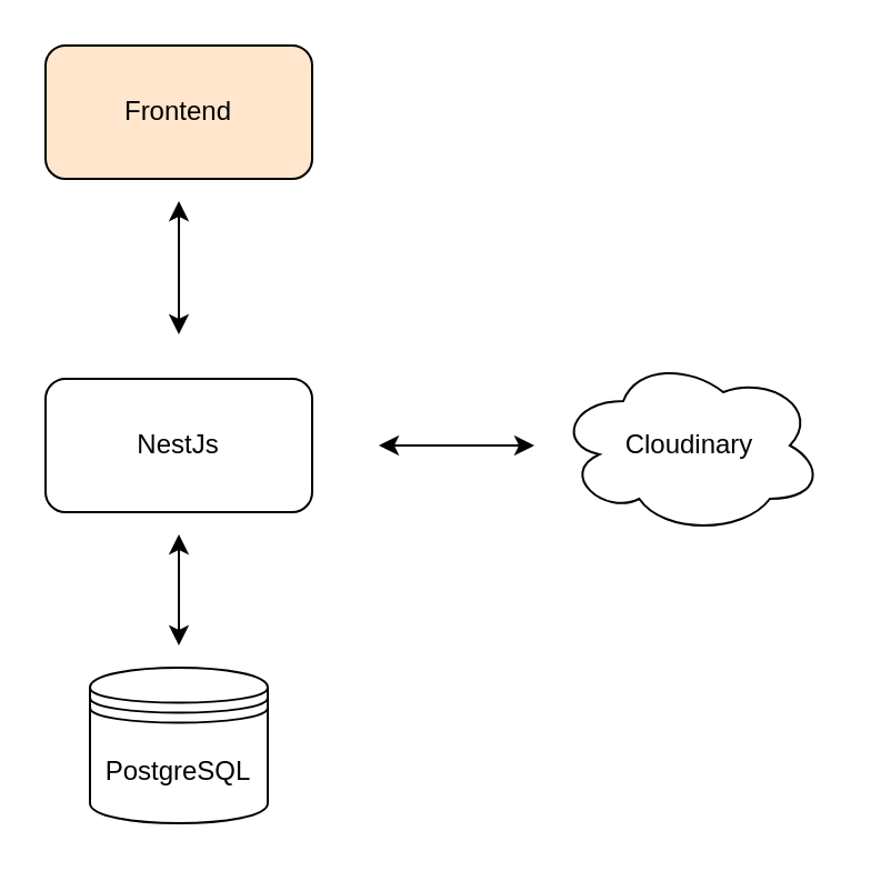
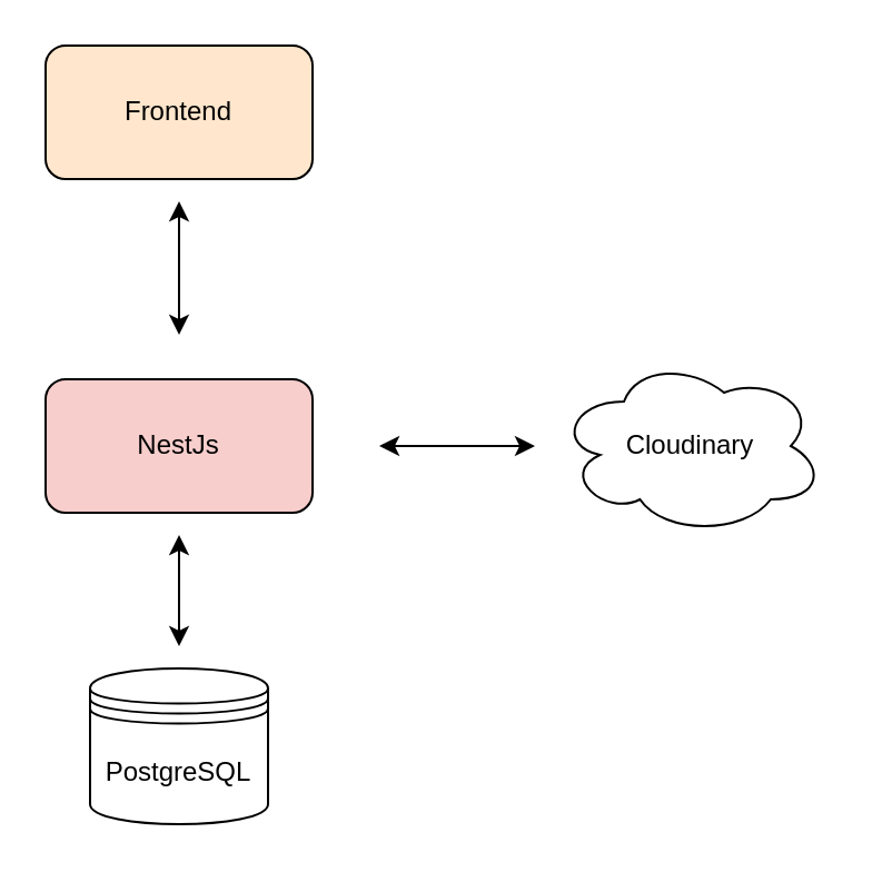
- <mxCell id="5" value="NestJs" style="rounded=1;whiteSpace=wrap;html=1;" vertex="1" parent="1"><mxGeometry x="20" y="170" width="120" height="60" as="geometry" /></mxCell>
+ <mxCell id="5" value="NestJs" style="rounded=1;whiteSpace=wrap;html=1;fillColor=#f8cecc;" vertex="1" parent="1"><mxGeometry x="20" y="170" width="120" height="60" as="geometry" /></mxCell>
